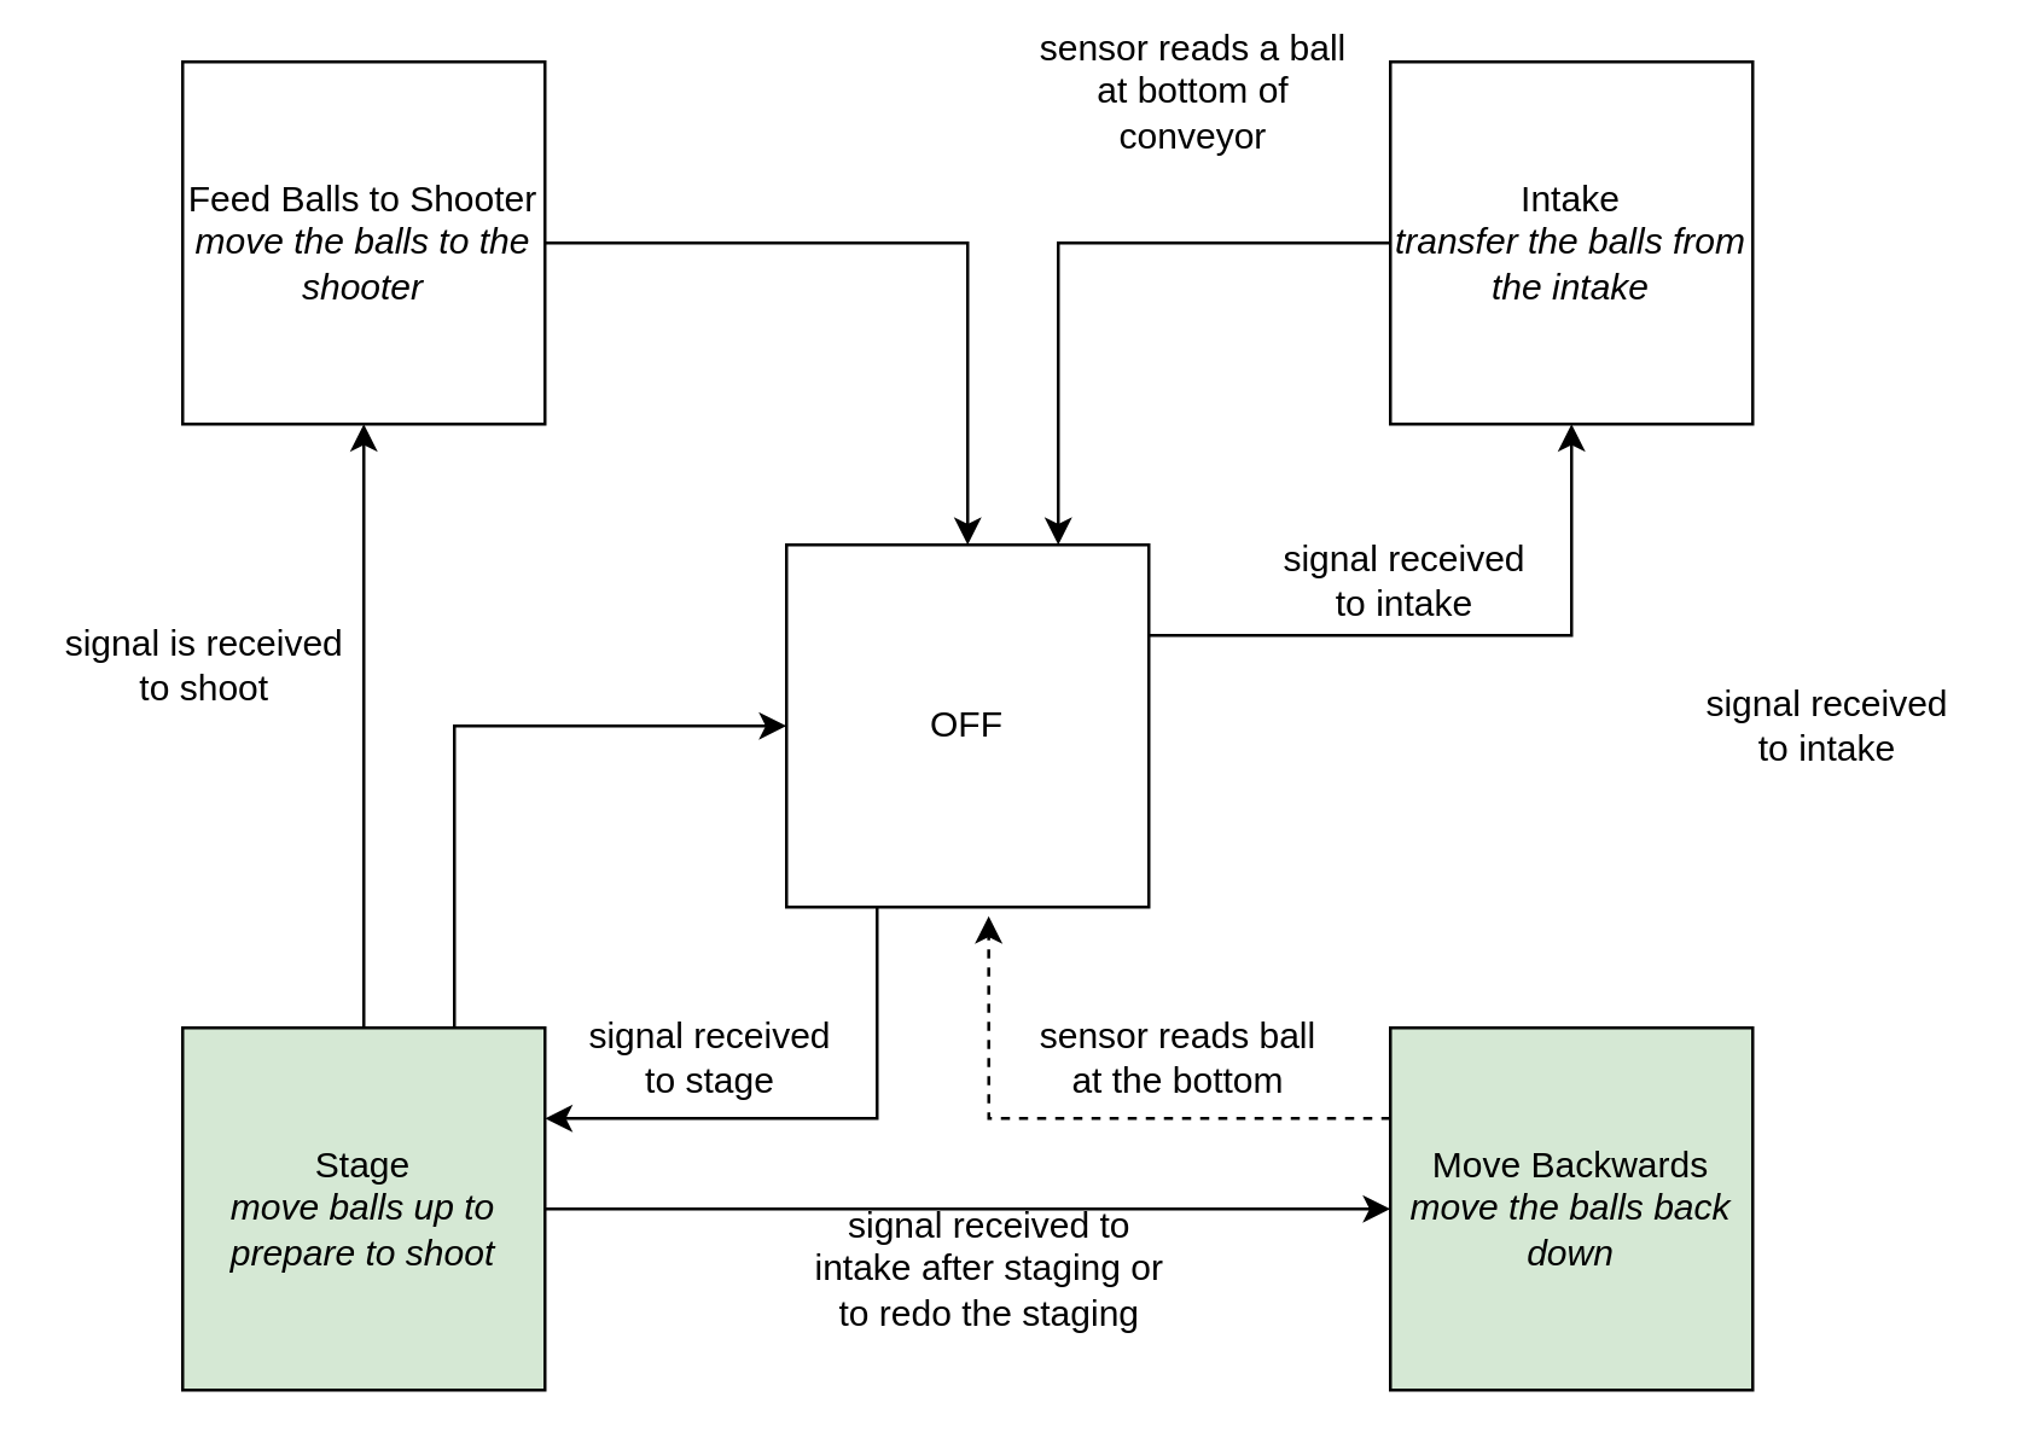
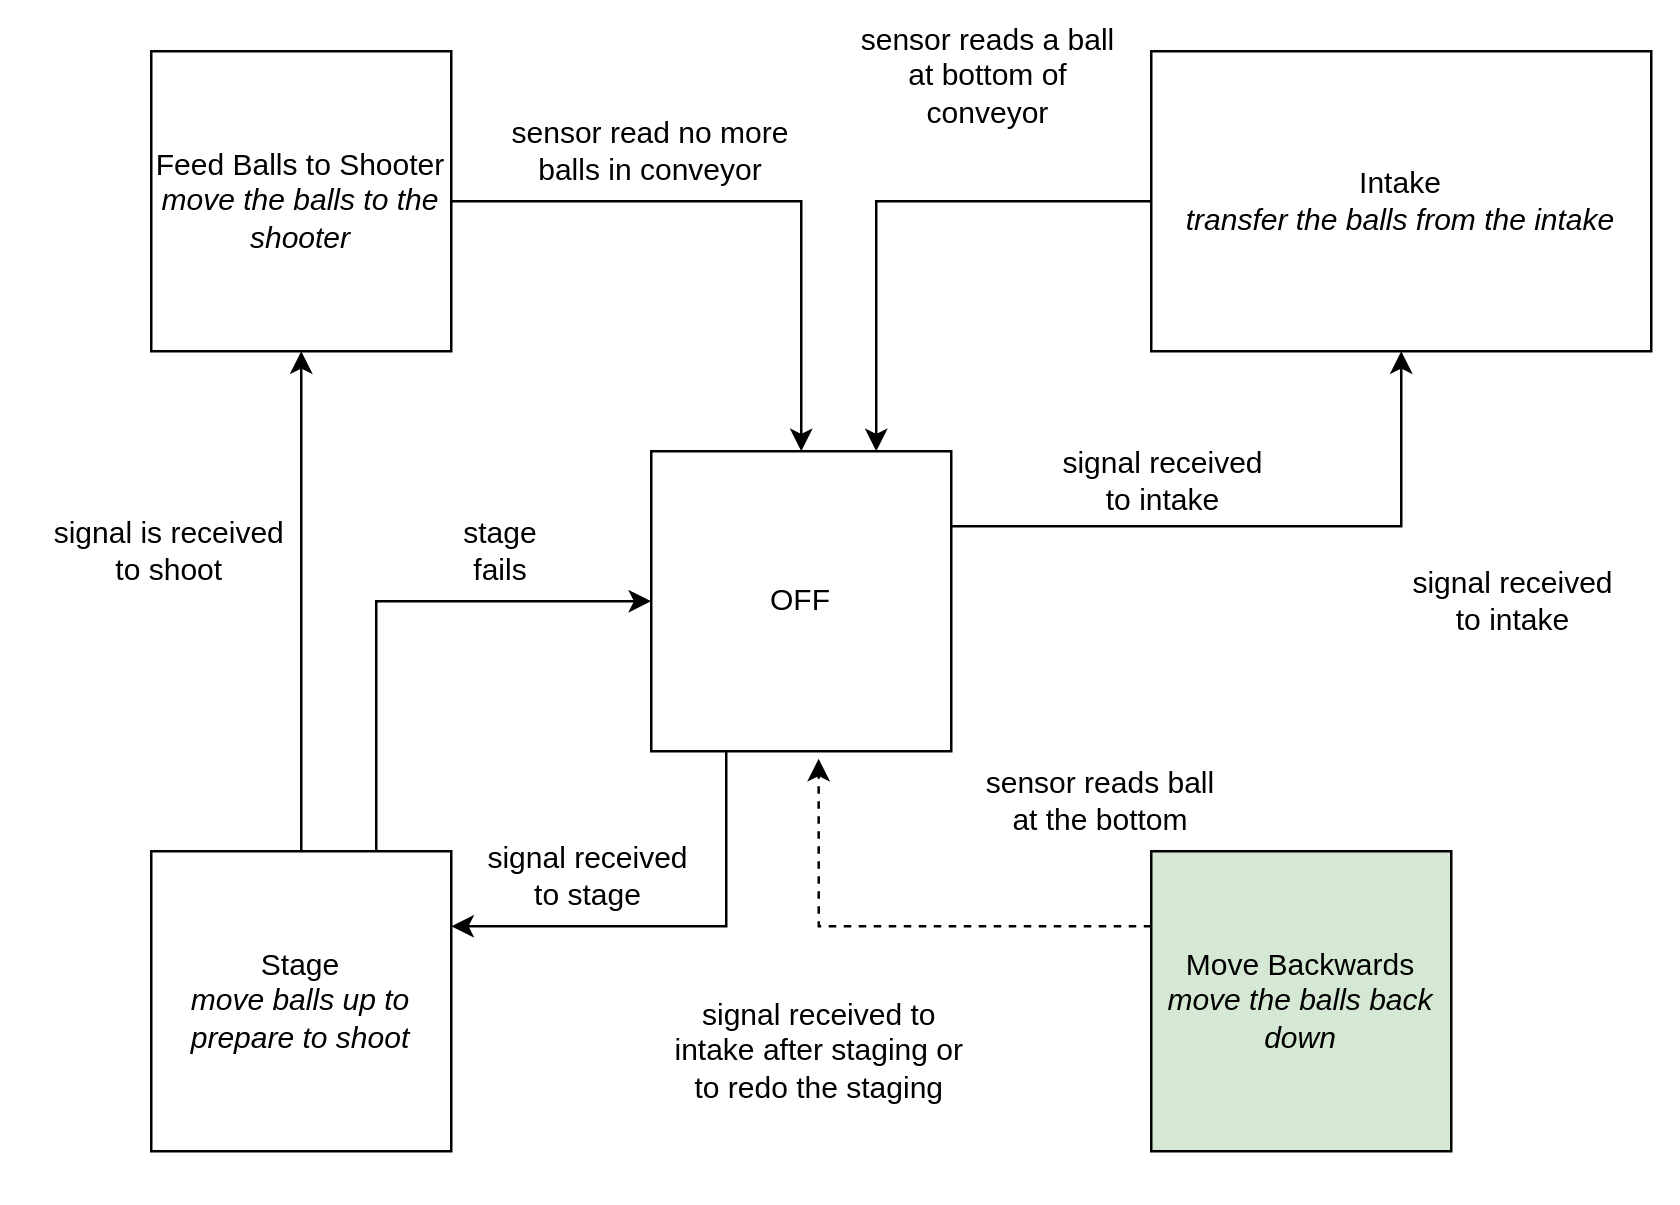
+ <mxCell id="15" value="sensor read no more balls in conveyor" style="text;html=1;strokeColor=none;fillColor=none;align=center;verticalAlign=middle;whiteSpace=wrap;rounded=0;" vertex="1" parent="1"><mxGeometry x="200" y="50" width="120" height="20" as="geometry" /></mxCell>
- <mxCell id="8" value="&lt;div&gt;Intake&lt;/div&gt;&lt;i&gt;transfer the balls from the intake&lt;/i&gt;" style="rounded=0;whiteSpace=wrap;html=1;" vertex="1" parent="1"><mxGeometry x="460" y="20" width="120" height="120" as="geometry" /></mxCell>
+ <mxCell id="8" value="&lt;div&gt;Intake&lt;/div&gt;&lt;i&gt;transfer the balls from the intake&lt;/i&gt;" style="rounded=0;whiteSpace=wrap;html=1;" vertex="1" parent="1"><mxGeometry x="460" y="20" width="200" height="120" as="geometry" /></mxCell>
+ <mxCell id="17" value="stage fails" style="text;html=1;strokeColor=none;fillColor=none;align=center;verticalAlign=middle;whiteSpace=wrap;rounded=0;" vertex="1" parent="1"><mxGeometry x="180" y="210" width="40" height="20" as="geometry" /></mxCell>
- <mxCell id="20" value="sensor reads ball at the bottom" style="text;html=1;strokeColor=none;fillColor=none;align=center;verticalAlign=middle;whiteSpace=wrap;rounded=0;" vertex="1" parent="1"><mxGeometry x="340" y="340" width="100" height="20" as="geometry" /></mxCell>
+ <mxCell id="20" value="sensor reads ball at the bottom" style="text;html=1;strokeColor=none;fillColor=none;align=center;verticalAlign=middle;whiteSpace=wrap;rounded=0;" vertex="1" parent="1"><mxGeometry x="390" y="310" width="100" height="20" as="geometry" /></mxCell>
- <mxCell id="14" value="&lt;div&gt;Stage&lt;/div&gt;&lt;i&gt;move balls up to prepare to shoot&lt;/i&gt;" style="rounded=0;whiteSpace=wrap;html=1;fillColor=#d5e8d4;" vertex="1" parent="1"><mxGeometry x="60" y="340" width="120" height="120" as="geometry" /></mxCell>
+ <mxCell id="14" value="&lt;div&gt;Stage&lt;/div&gt;&lt;i&gt;move balls up to prepare to shoot&lt;/i&gt;" style="rounded=0;whiteSpace=wrap;html=1;" vertex="1" parent="1"><mxGeometry x="60" y="340" width="120" height="120" as="geometry" /></mxCell>
- <mxCell id="12" style="edgeStyle=orthogonalEdgeStyle;rounded=0;orthogonalLoop=1;jettySize=auto;html=1;exitX=1;exitY=0.5;exitDx=0;exitDy=0;entryX=0;entryY=0.5;entryDx=0;entryDy=0;" edge="1" parent="1" source="14" target="5"><mxGeometry relative="1" as="geometry" /></mxCell>
